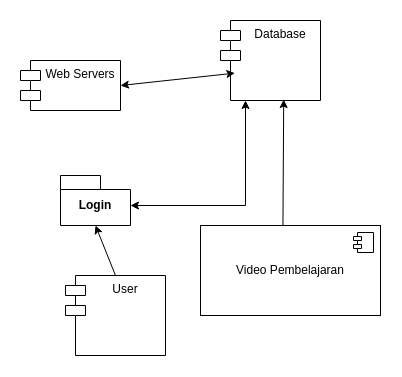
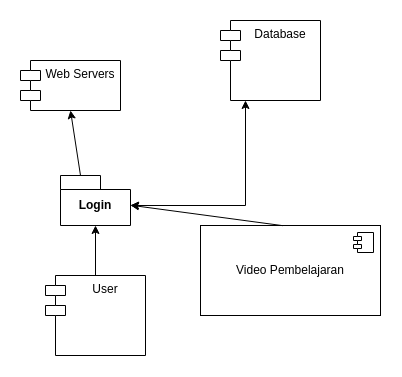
- <mxCell id="8" value="" style="endArrow=classic;startArrow=classic;html=1;rounded=0;exitX=1;exitY=0.5;exitDx=0;exitDy=0;entryX=0.144;entryY=0.658;entryDx=0;entryDy=0;entryPerimeter=0;" edge="1" parent="1" source="2" target="6"><mxGeometry width="50" height="50" relative="1" as="geometry"><mxPoint x="80" y="295" as="sourcePoint" /><mxPoint x="230" y="95" as="targetPoint" /><Array as="points" /></mxGeometry></mxCell>
+ <mxCell id="10" value="" style="endArrow=classic;html=1;rounded=0;entryX=0.5;entryY=1;entryDx=0;entryDy=0;exitX=0;exitY=0;exitDx=20;exitDy=0;exitPerimeter=0;" edge="1" parent="1" source="3" target="2"><mxGeometry width="50" height="50" relative="1" as="geometry"><mxPoint x="60" y="195" as="sourcePoint" /><mxPoint x="110" y="145" as="targetPoint" /></mxGeometry></mxCell>
- <mxCell id="12" value="" style="endArrow=classic;html=1;rounded=0;entryX=0.632;entryY=0.988;entryDx=0;entryDy=0;entryPerimeter=0;exitX=0.458;exitY=0.002;exitDx=0;exitDy=0;exitPerimeter=0;" edge="1" parent="1" source="4" target="6"><mxGeometry width="50" height="50" relative="1" as="geometry"><mxPoint x="283" y="215" as="sourcePoint" /><mxPoint x="330" y="195" as="targetPoint" /></mxGeometry></mxCell>
+ <mxCell id="12" value="" style="endArrow=classic;html=1;rounded=0;exitX=0.458;exitY=0.002;exitDx=0;exitDy=0;exitPerimeter=0;" edge="1" parent="1" source="4" target="3"><mxGeometry width="50" height="50" relative="1" as="geometry"><mxPoint x="283" y="215" as="sourcePoint" /><mxPoint x="330" y="195" as="targetPoint" /></mxGeometry></mxCell>
- <mxCell id="7" value="User" style="shape=module;align=left;spacingLeft=20;align=center;verticalAlign=top;whiteSpace=wrap;html=1;" parent="1" vertex="1"><mxGeometry x="65" y="275" width="100" height="80" as="geometry" /></mxCell>
+ <mxCell id="7" value="User" style="shape=module;align=left;spacingLeft=20;align=center;verticalAlign=top;whiteSpace=wrap;html=1;" parent="1" vertex="1"><mxGeometry x="45" y="275" width="100" height="80" as="geometry" /></mxCell>
